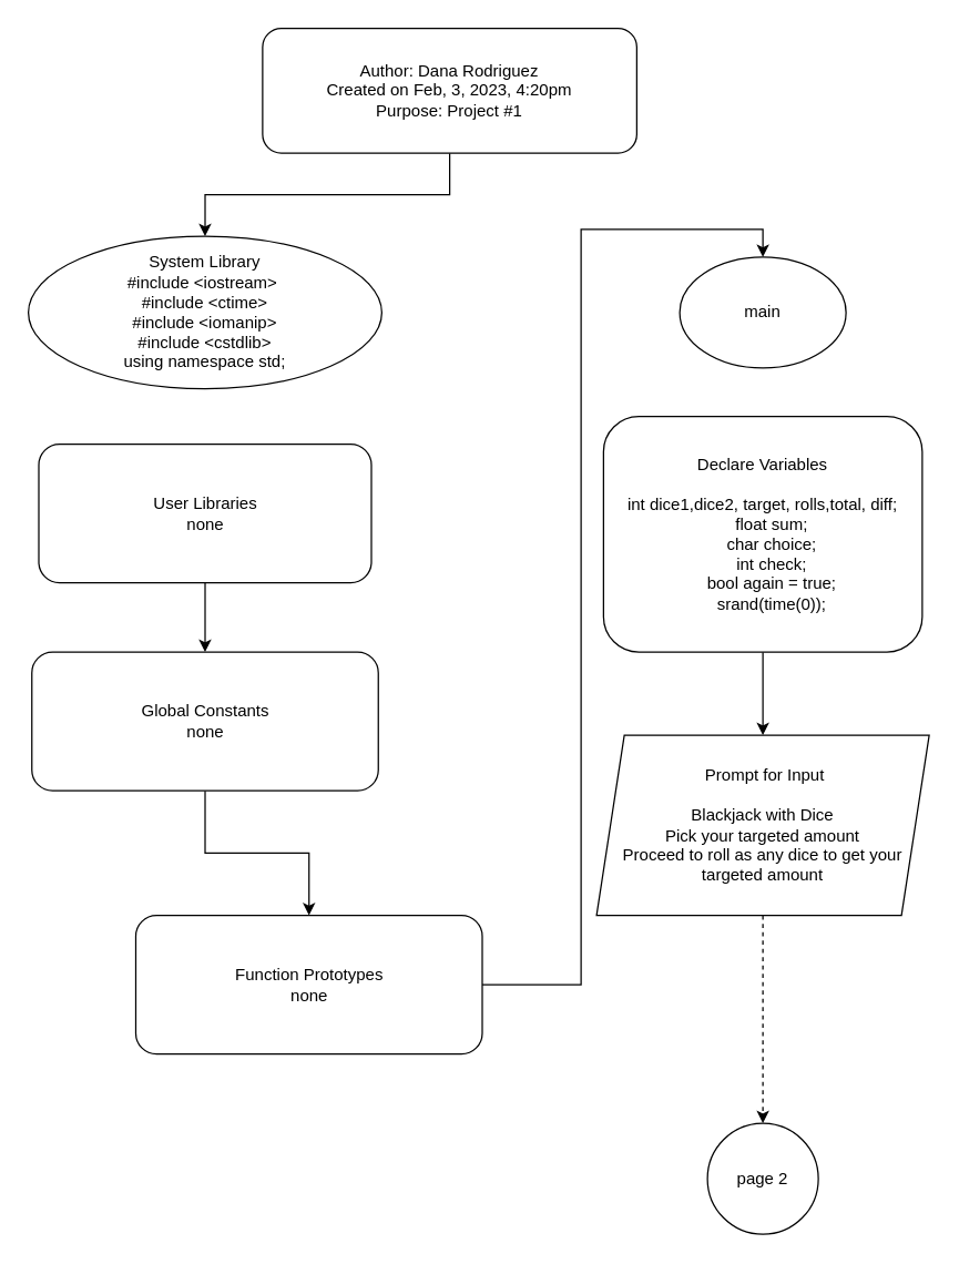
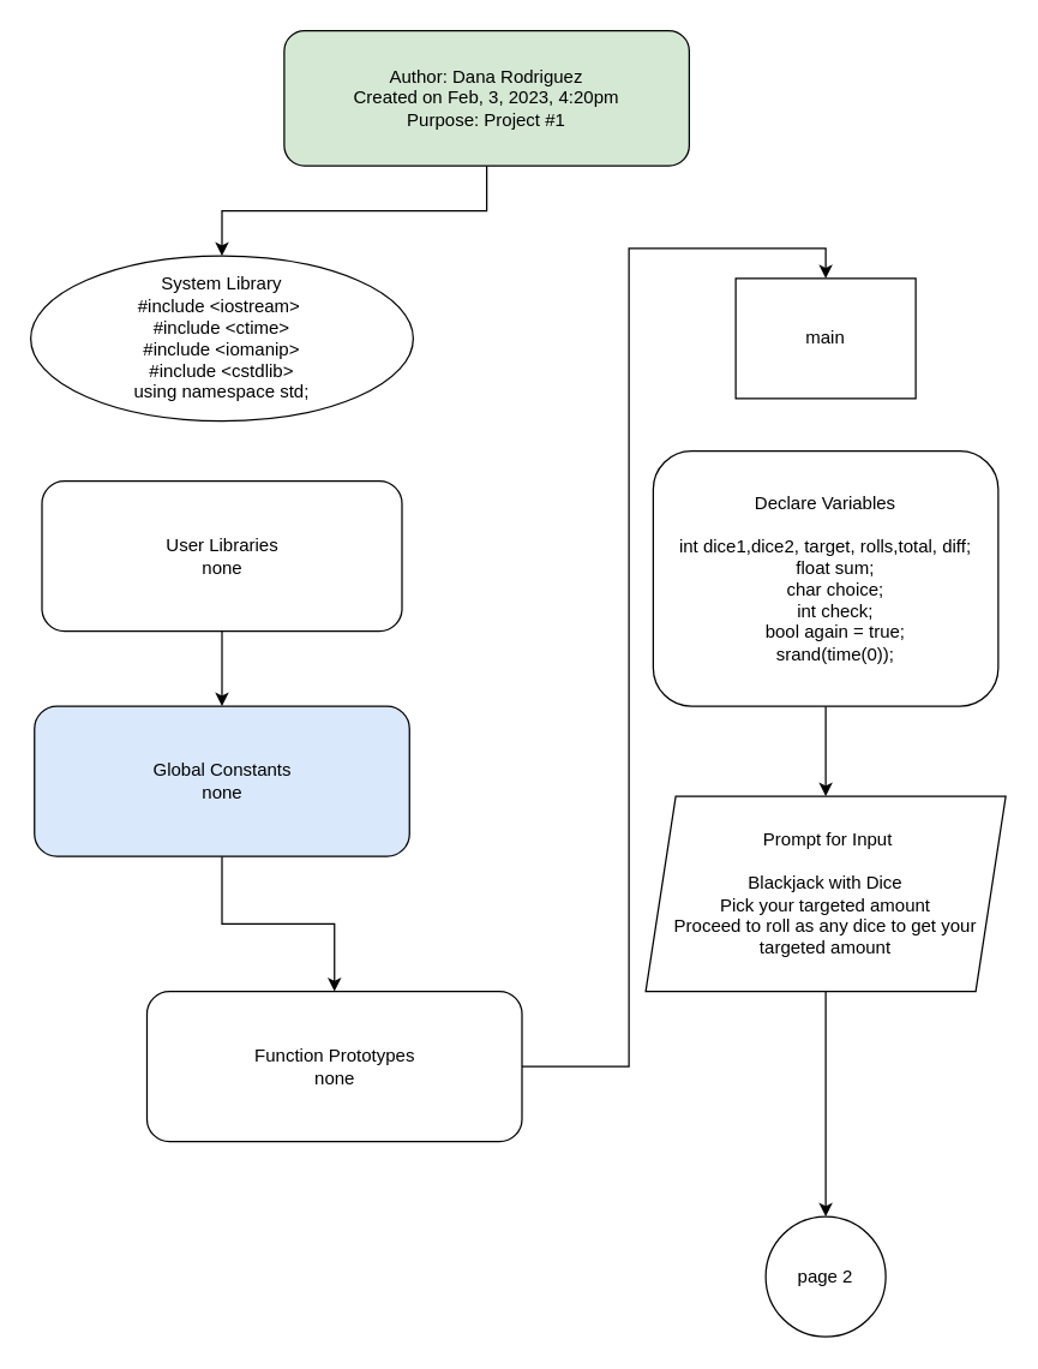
- <mxCell id="3" value="Author: Dana Rodriguez&lt;br&gt;Created on Feb, 3, 2023, 4:20pm&lt;br&gt;Purpose: Project #1" style="rounded=1;whiteSpace=wrap;html=1;" parent="1" vertex="1"><mxGeometry x="189" y="20" width="270" height="90" as="geometry" /></mxCell>
+ <mxCell id="3" value="Author: Dana Rodriguez&lt;br&gt;Created on Feb, 3, 2023, 4:20pm&lt;br&gt;Purpose: Project #1" style="rounded=1;whiteSpace=wrap;html=1;fillColor=#d5e8d4;" parent="1" vertex="1"><mxGeometry x="189" y="20" width="270" height="90" as="geometry" /></mxCell>
- <mxCell id="11" value="main" style="ellipse;whiteSpace=wrap;html=1;" parent="1" vertex="1"><mxGeometry x="490" y="185" width="120" height="80" as="geometry" /></mxCell>
+ <mxCell id="11" value="main" style="whiteSpace=wrap;html=1;rounded=0;" parent="1" vertex="1"><mxGeometry x="490" y="185" width="120" height="80" as="geometry" /></mxCell>
- <mxCell id="8" value="Global Constants&lt;br&gt;none" style="rounded=1;whiteSpace=wrap;html=1;" parent="1" vertex="1"><mxGeometry x="22.5" y="470" width="250" height="100" as="geometry" /></mxCell>
+ <mxCell id="8" value="Global Constants&lt;br&gt;none" style="rounded=1;whiteSpace=wrap;html=1;fillColor=#dae8fc;" parent="1" vertex="1"><mxGeometry x="22.5" y="470" width="250" height="100" as="geometry" /></mxCell>
- <mxCell id="14" style="edgeStyle=orthogonalEdgeStyle;rounded=0;orthogonalLoop=1;jettySize=auto;html=1;dashed=1;" parent="1" source="15" target="16" edge="1"><mxGeometry relative="1" as="geometry" /></mxCell>
+ <mxCell id="14" style="edgeStyle=orthogonalEdgeStyle;rounded=0;orthogonalLoop=1;jettySize=auto;html=1;" parent="1" source="15" target="16" edge="1"><mxGeometry relative="1" as="geometry" /></mxCell>
